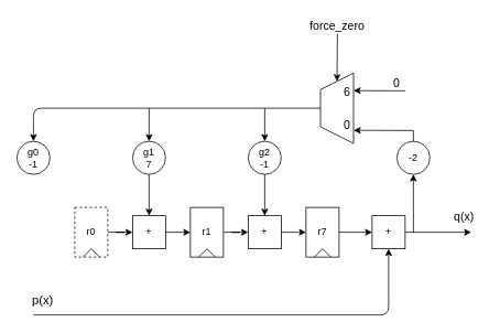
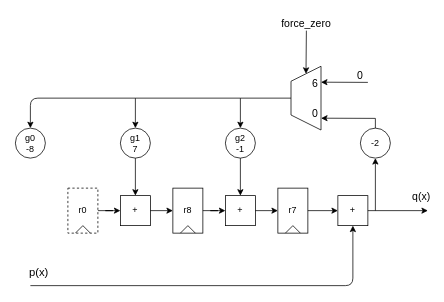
- <mxCell id="30" value="g0&lt;br&gt;-1" style="ellipse;whiteSpace=wrap;html=1;aspect=fixed;fillColor=none;" vertex="1" parent="1"><mxGeometry x="20" y="170" width="40" height="40" as="geometry" /></mxCell>
+ <mxCell id="30" value="g0&lt;br&gt;-8" style="ellipse;whiteSpace=wrap;html=1;aspect=fixed;fillColor=none;" vertex="1" parent="1"><mxGeometry x="20" y="170" width="40" height="40" as="geometry" /></mxCell>
- <mxCell id="3" value="r1" style="rounded=0;whiteSpace=wrap;html=1;fillColor=none;" vertex="1" parent="2"><mxGeometry width="40" height="60" as="geometry" /></mxCell>
+ <mxCell id="3" value="r8" style="rounded=0;whiteSpace=wrap;html=1;fillColor=none;" vertex="1" parent="2"><mxGeometry width="40" height="60" as="geometry" /></mxCell>
